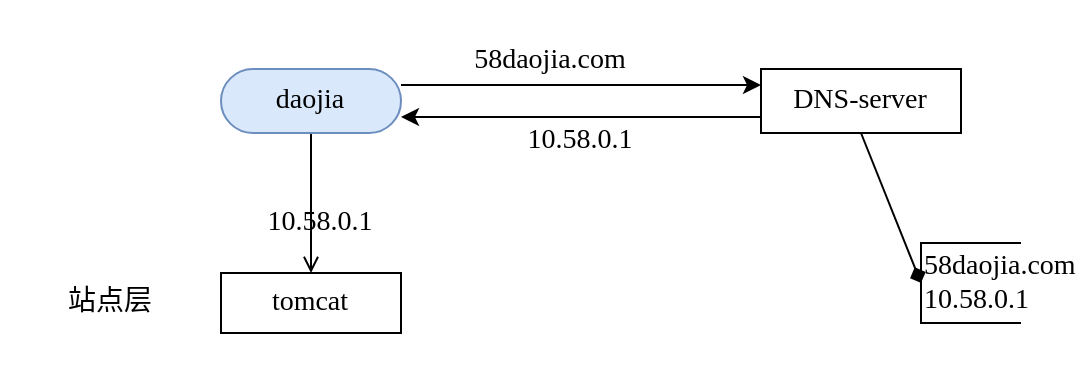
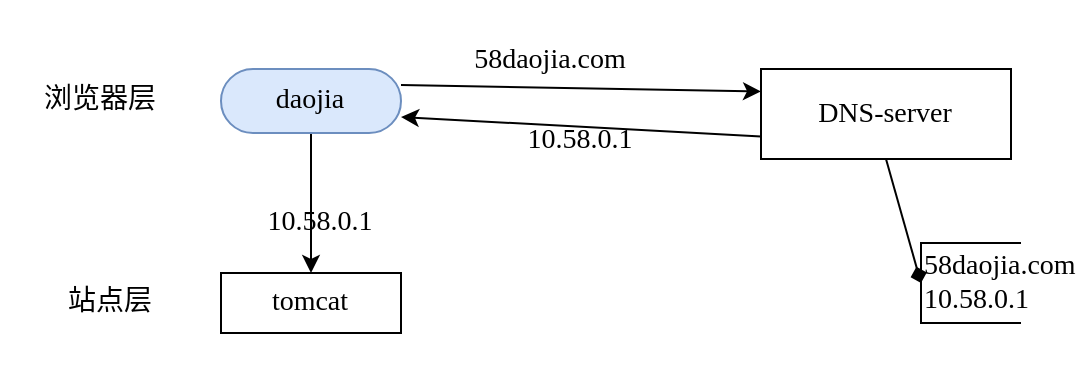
+ <mxCell id="10" value="浏览器层" style="text;html=1;strokeColor=none;fillColor=none;align=center;verticalAlign=middle;whiteSpace=wrap;rounded=0;fontFamily=Verdana;fontSize=14;" vertex="1" parent="1"><mxGeometry x="20" y="40" width="60" height="20" as="geometry" /></mxCell>
- <mxCell id="5" value="DNS-server" style="rounded=0;whiteSpace=wrap;html=1;fontFamily=Verdana;fontSize=14;" vertex="1" parent="1"><mxGeometry x="380" y="34" width="100" height="32" as="geometry" /></mxCell>
+ <mxCell id="5" value="DNS-server" style="rounded=0;whiteSpace=wrap;html=1;fontFamily=Verdana;fontSize=14;" vertex="1" parent="1"><mxGeometry x="380" y="34" width="125" height="45" as="geometry" /></mxCell>
- <mxCell id="2" style="edgeStyle=orthogonalEdgeStyle;rounded=0;orthogonalLoop=1;jettySize=auto;html=1;exitX=0.5;exitY=1;exitDx=0;exitDy=0;entryX=0.5;entryY=0;entryDx=0;entryDy=0;fontFamily=Verdana;fontSize=14;endArrow=open;" edge="1" parent="1" source="3" target="4"><mxGeometry relative="1" as="geometry"><mxPoint x="295" y="146" as="targetPoint" /></mxGeometry></mxCell>
+ <mxCell id="2" style="edgeStyle=orthogonalEdgeStyle;rounded=0;orthogonalLoop=1;jettySize=auto;html=1;exitX=0.5;exitY=1;exitDx=0;exitDy=0;entryX=0.5;entryY=0;entryDx=0;entryDy=0;fontFamily=Verdana;fontSize=14;" edge="1" parent="1" source="3" target="4"><mxGeometry relative="1" as="geometry"><mxPoint x="295" y="146" as="targetPoint" /></mxGeometry></mxCell>
